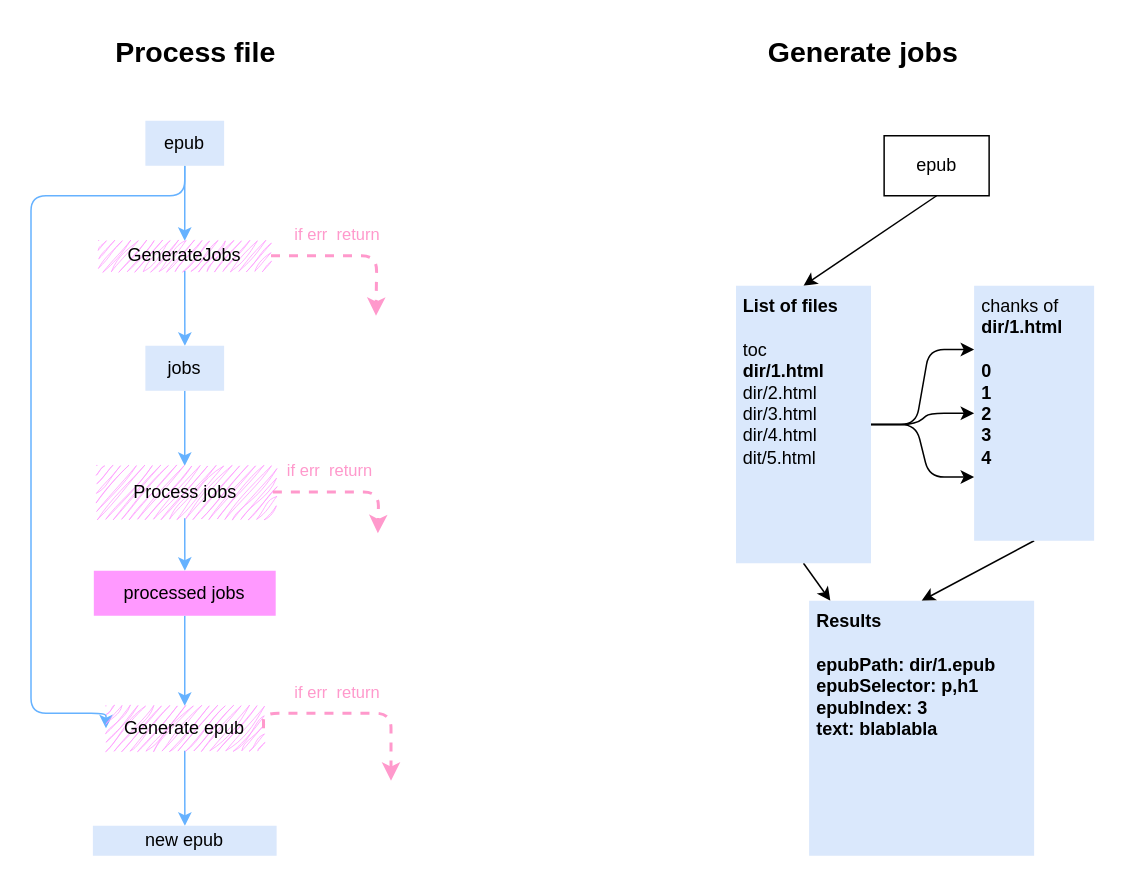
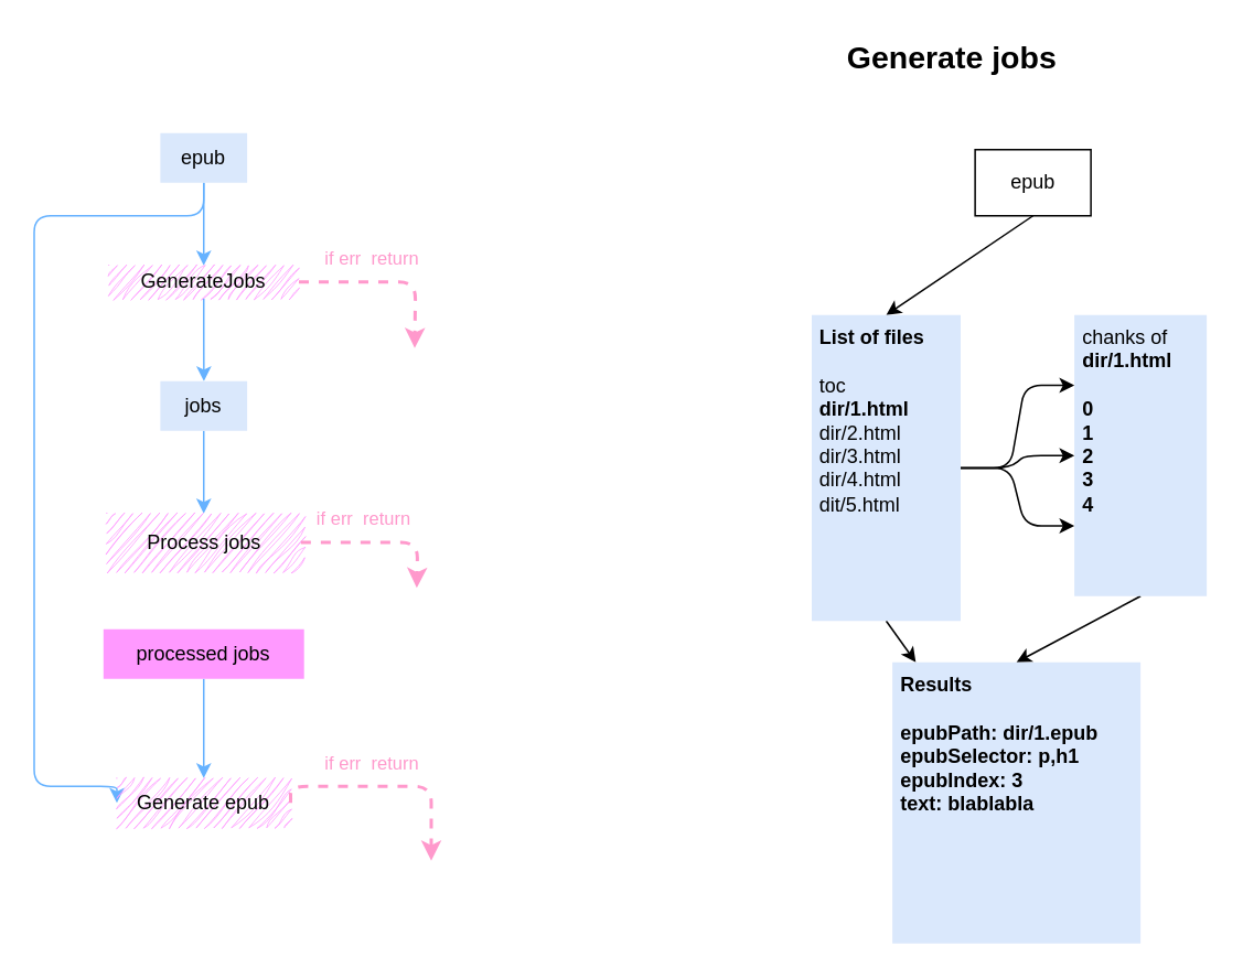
- <mxCell id="32" value="Process file" style="text;html=1;strokeColor=none;fillColor=none;align=center;verticalAlign=middle;whiteSpace=wrap;rounded=0;fontSize=19;fontStyle=1" vertex="1" parent="1"><mxGeometry x="70" y="20" width="120" height="30" as="geometry" /></mxCell>
- <mxCell id="21" style="edgeStyle=orthogonalEdgeStyle;sketch=0;html=1;exitX=0.5;exitY=1;exitDx=0;exitDy=0;shadow=0;strokeColor=#66B2FF;fontColor=#FF6666;elbow=vertical;" parent="1" source="22" target="24" edge="1"><mxGeometry relative="1" as="geometry" /></mxCell>
- <mxCell id="25" style="edgeStyle=orthogonalEdgeStyle;sketch=0;html=1;exitX=0.5;exitY=1;exitDx=0;exitDy=0;shadow=0;strokeColor=#66B2FF;fontColor=#FF6666;elbow=vertical;" parent="1" source="26" target="27" edge="1"><mxGeometry relative="1" as="geometry" /></mxCell>
- <mxCell id="27" value="new epub" style="rounded=0;whiteSpace=wrap;html=1;fillColor=#dae8fc;strokeColor=none;" parent="1" vertex="1"><mxGeometry x="61.25" y="550" width="122.5" height="20" as="geometry" /></mxCell>
